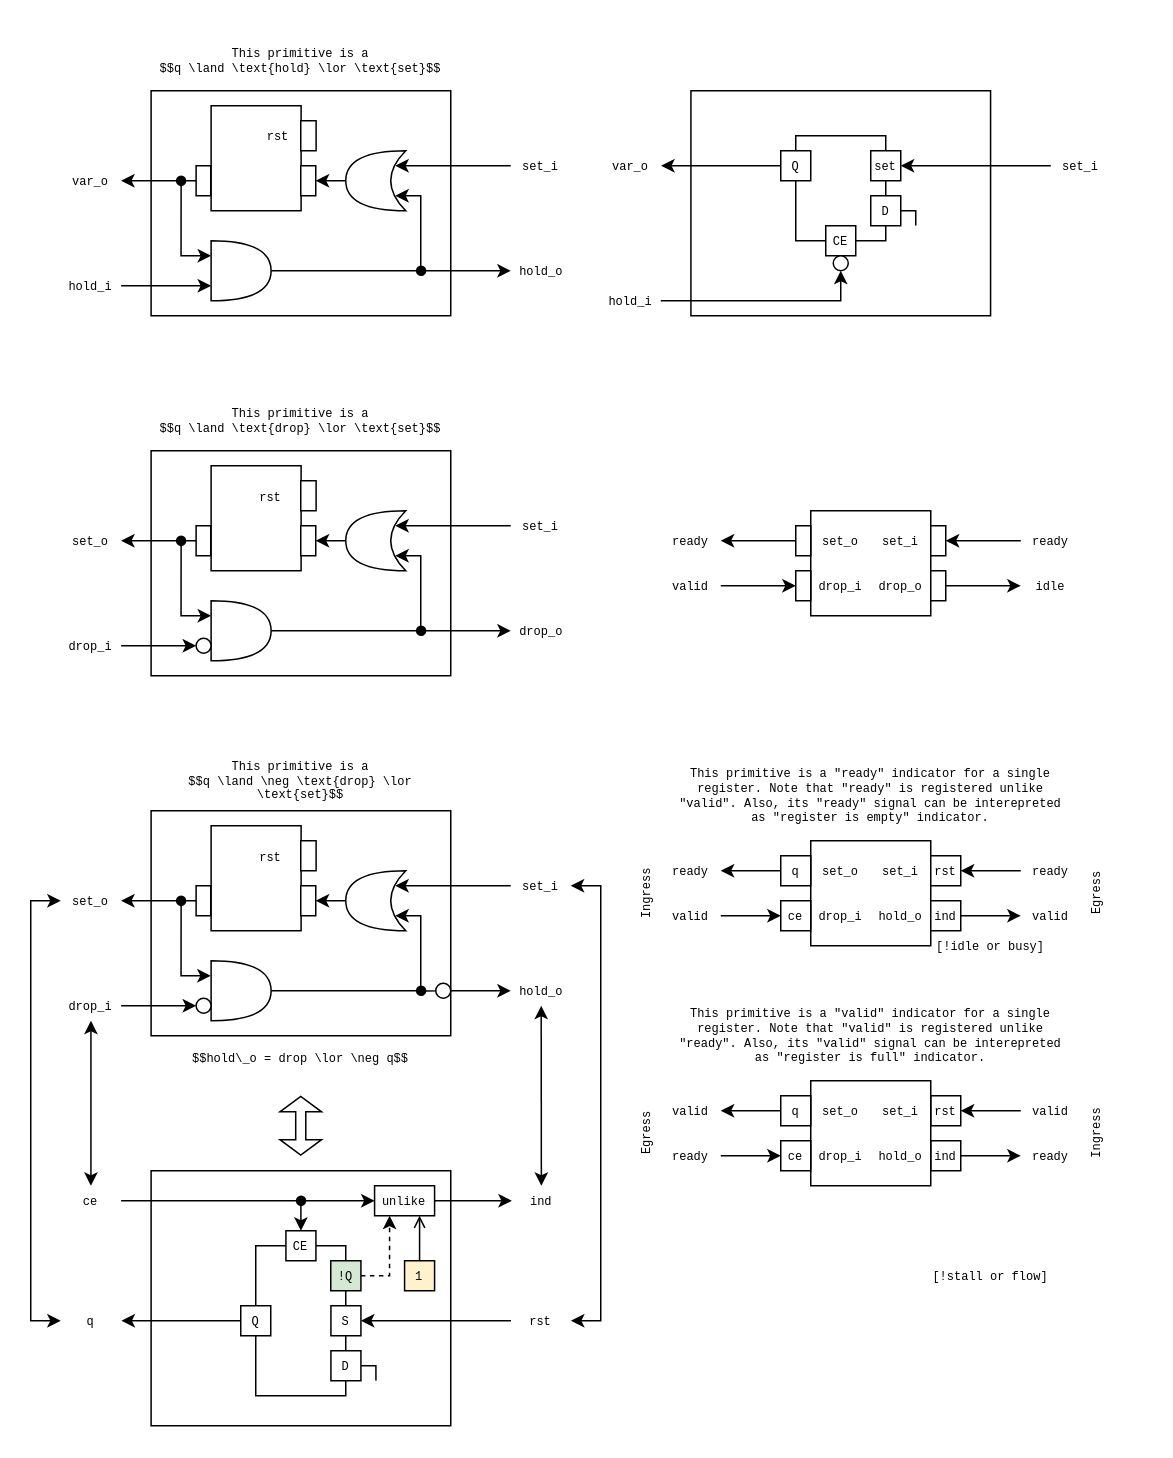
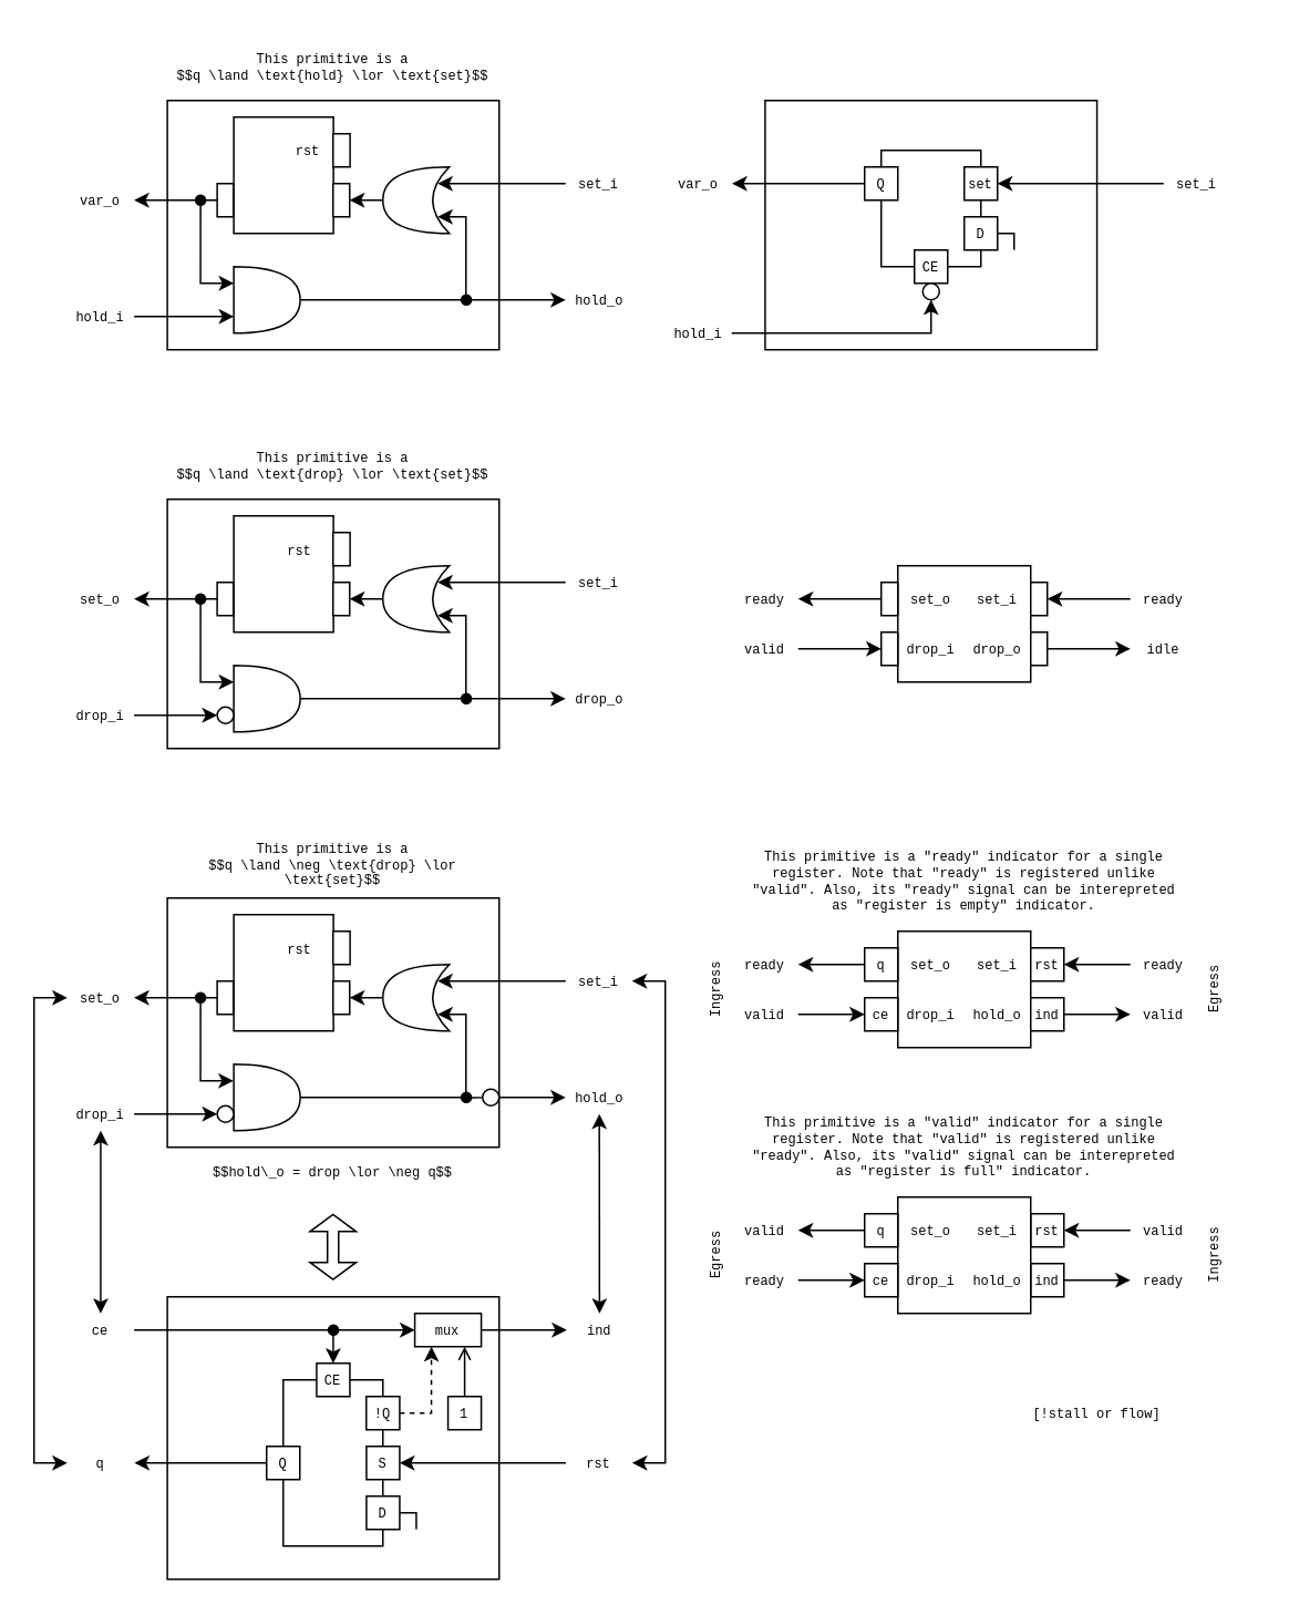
- <mxCell id="124" value="[!idle or busy]" style="text;html=1;align=center;verticalAlign=middle;whiteSpace=wrap;rounded=0;labelBackgroundColor=none;fontFamily=Courier New;fontSize=8;flipH=0;" parent="1" vertex="1"><mxGeometry x="620" y="620" width="80" height="20" as="geometry" /></mxCell>
- <mxCell id="168" value="unlike" style="rounded=0;whiteSpace=wrap;html=1;labelBackgroundColor=none;flipH=0;fontFamily=Courier New;fontSize=8;fillColor=none;" parent="1" vertex="1"><mxGeometry x="249.22" y="790" width="40" height="20" as="geometry" /></mxCell>
+ <mxCell id="168" value="mux" style="rounded=0;whiteSpace=wrap;html=1;labelBackgroundColor=none;flipH=0;fontFamily=Courier New;fontSize=8;fillColor=none;" parent="1" vertex="1"><mxGeometry x="249.22" y="790" width="40" height="20" as="geometry" /></mxCell>
- <mxCell id="167" value="!Q" style="rounded=0;whiteSpace=wrap;html=1;labelBackgroundColor=none;flipH=0;fontFamily=Courier New;fontSize=8;fillColor=#d5e8d4;" parent="1" vertex="1"><mxGeometry x="220" y="840" width="20.12" height="20" as="geometry" /></mxCell>
+ <mxCell id="167" value="!Q" style="rounded=0;whiteSpace=wrap;html=1;labelBackgroundColor=none;flipH=0;fontFamily=Courier New;fontSize=8;" parent="1" vertex="1"><mxGeometry x="220" y="840" width="20.12" height="20" as="geometry" /></mxCell>
- <mxCell id="165" value="1" style="rounded=0;whiteSpace=wrap;html=1;labelBackgroundColor=none;flipH=0;fontFamily=Courier New;fontSize=8;fillColor=#fff2cc;" parent="1" vertex="1"><mxGeometry x="269.22" y="840" width="20" height="20" as="geometry" /></mxCell>
+ <mxCell id="165" value="1" style="rounded=0;whiteSpace=wrap;html=1;labelBackgroundColor=none;flipH=0;fontFamily=Courier New;fontSize=8;" parent="1" vertex="1"><mxGeometry x="269.22" y="840" width="20" height="20" as="geometry" /></mxCell>
